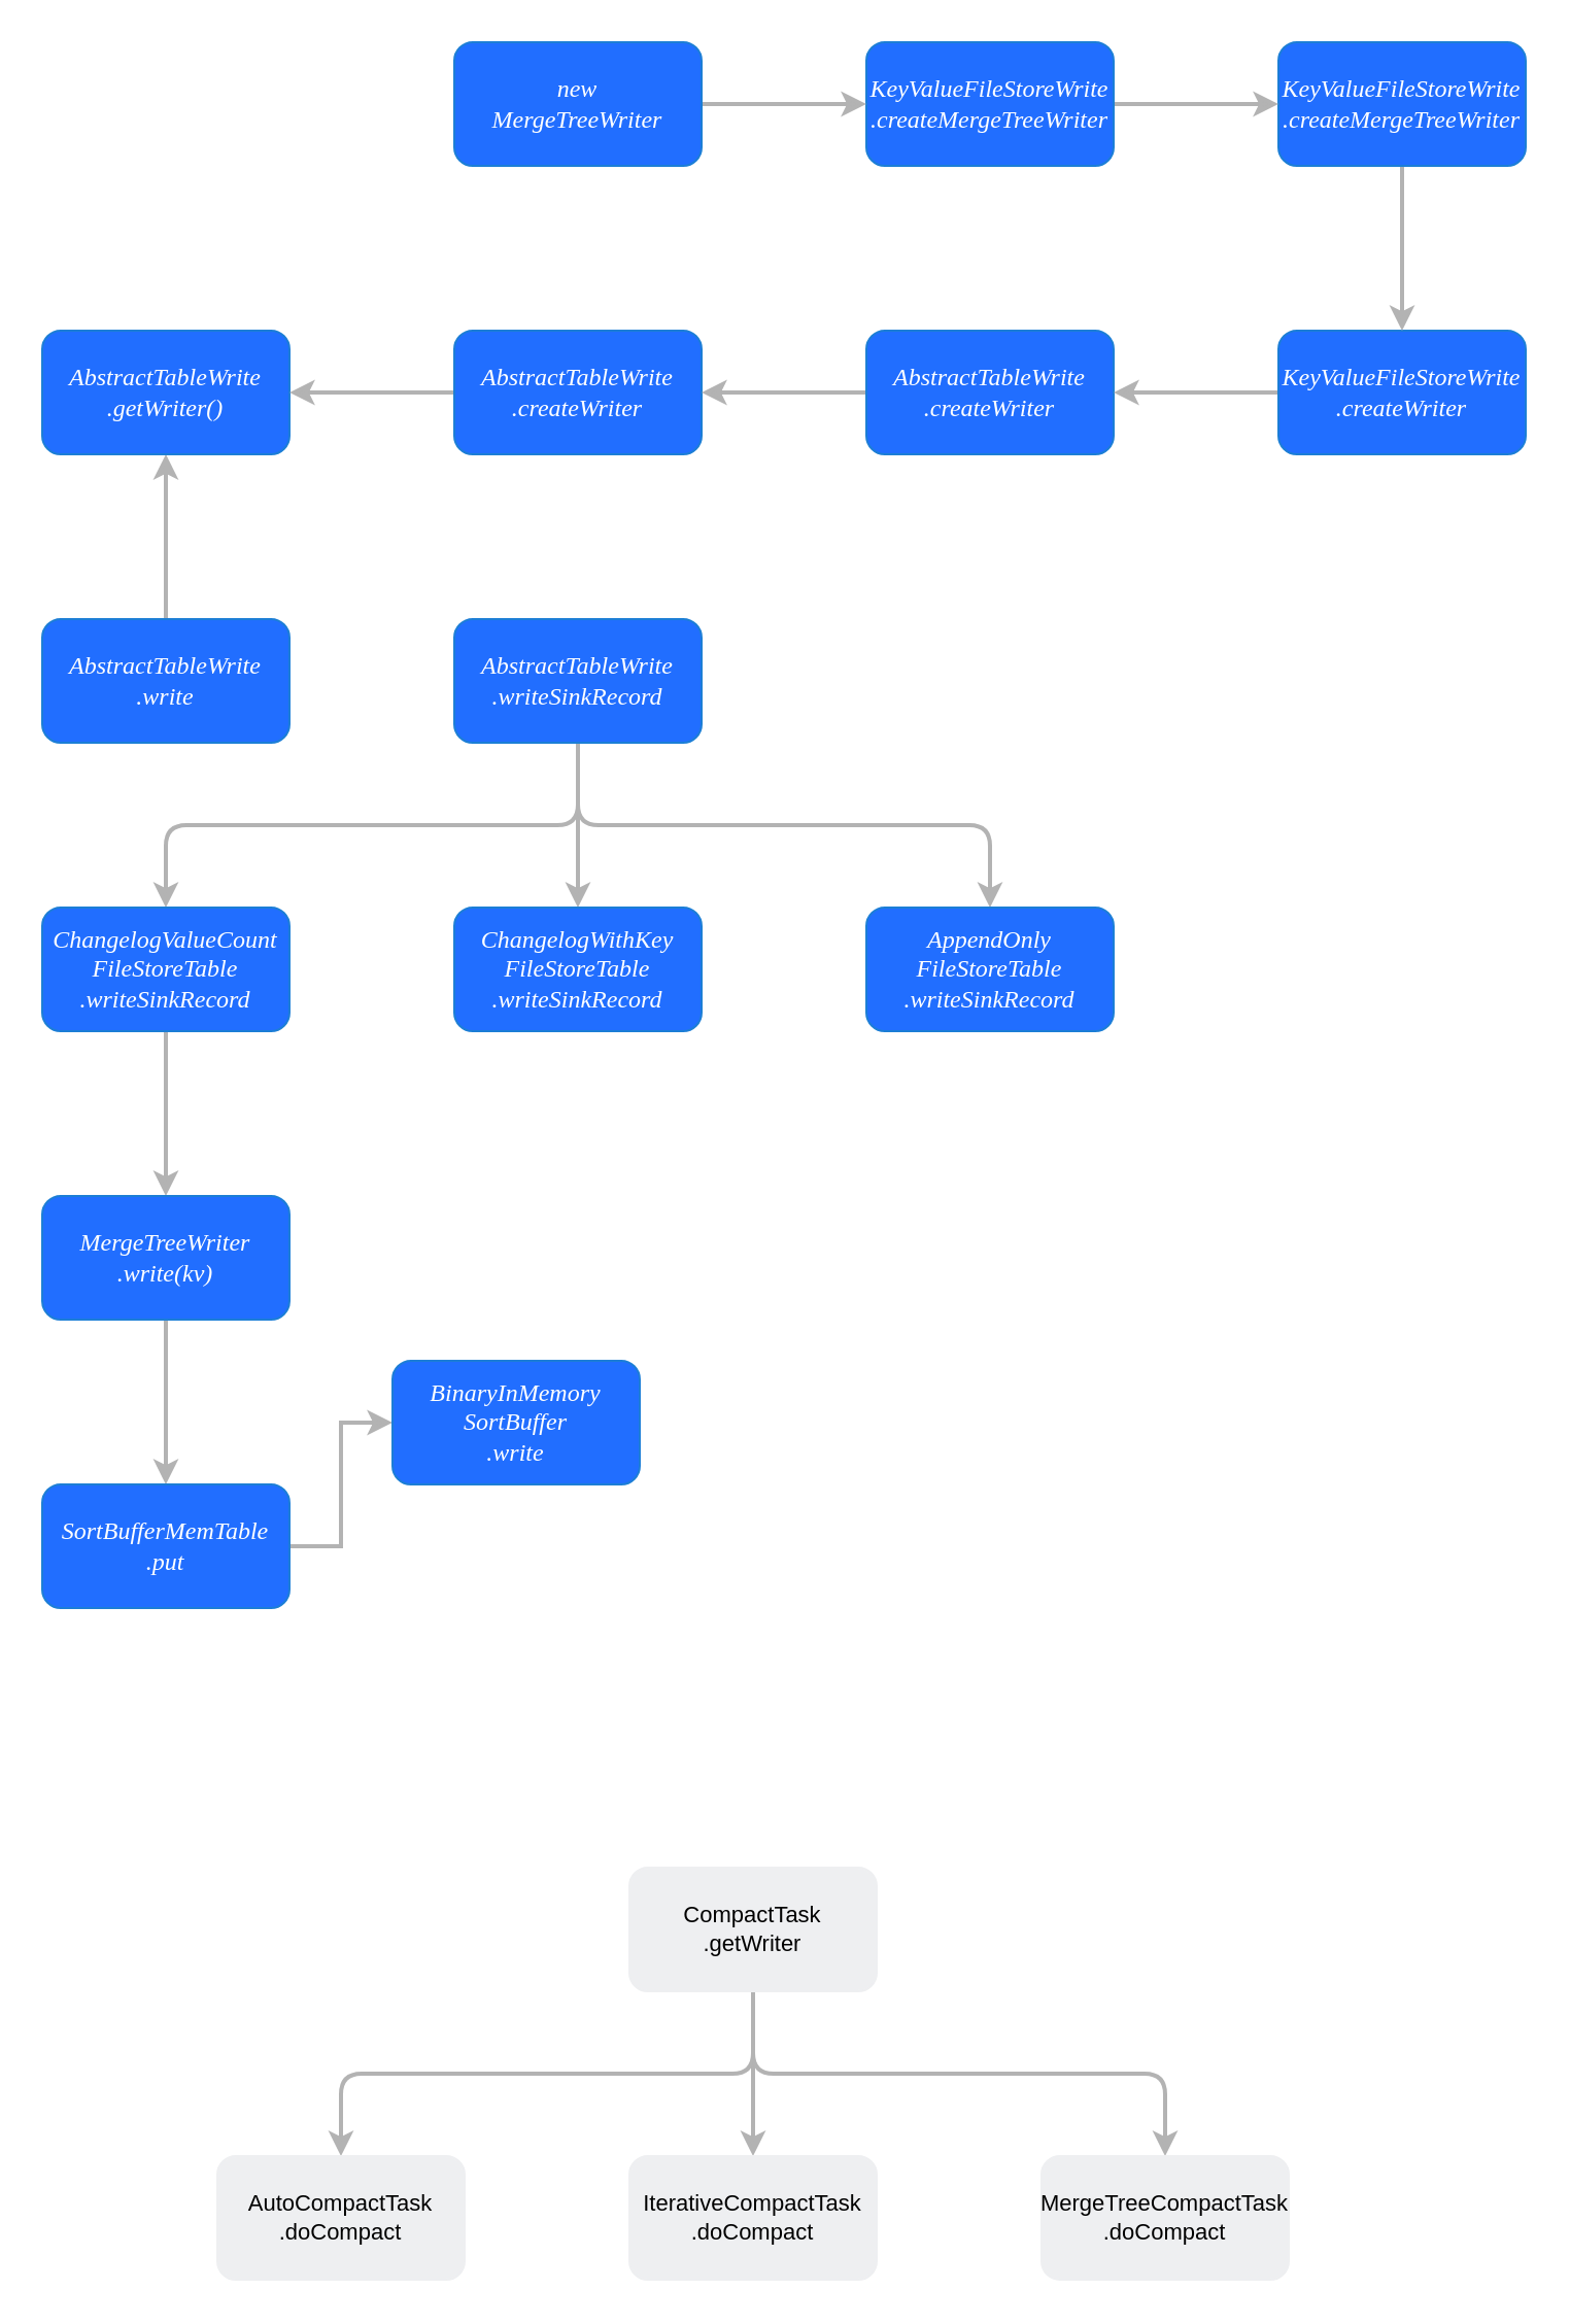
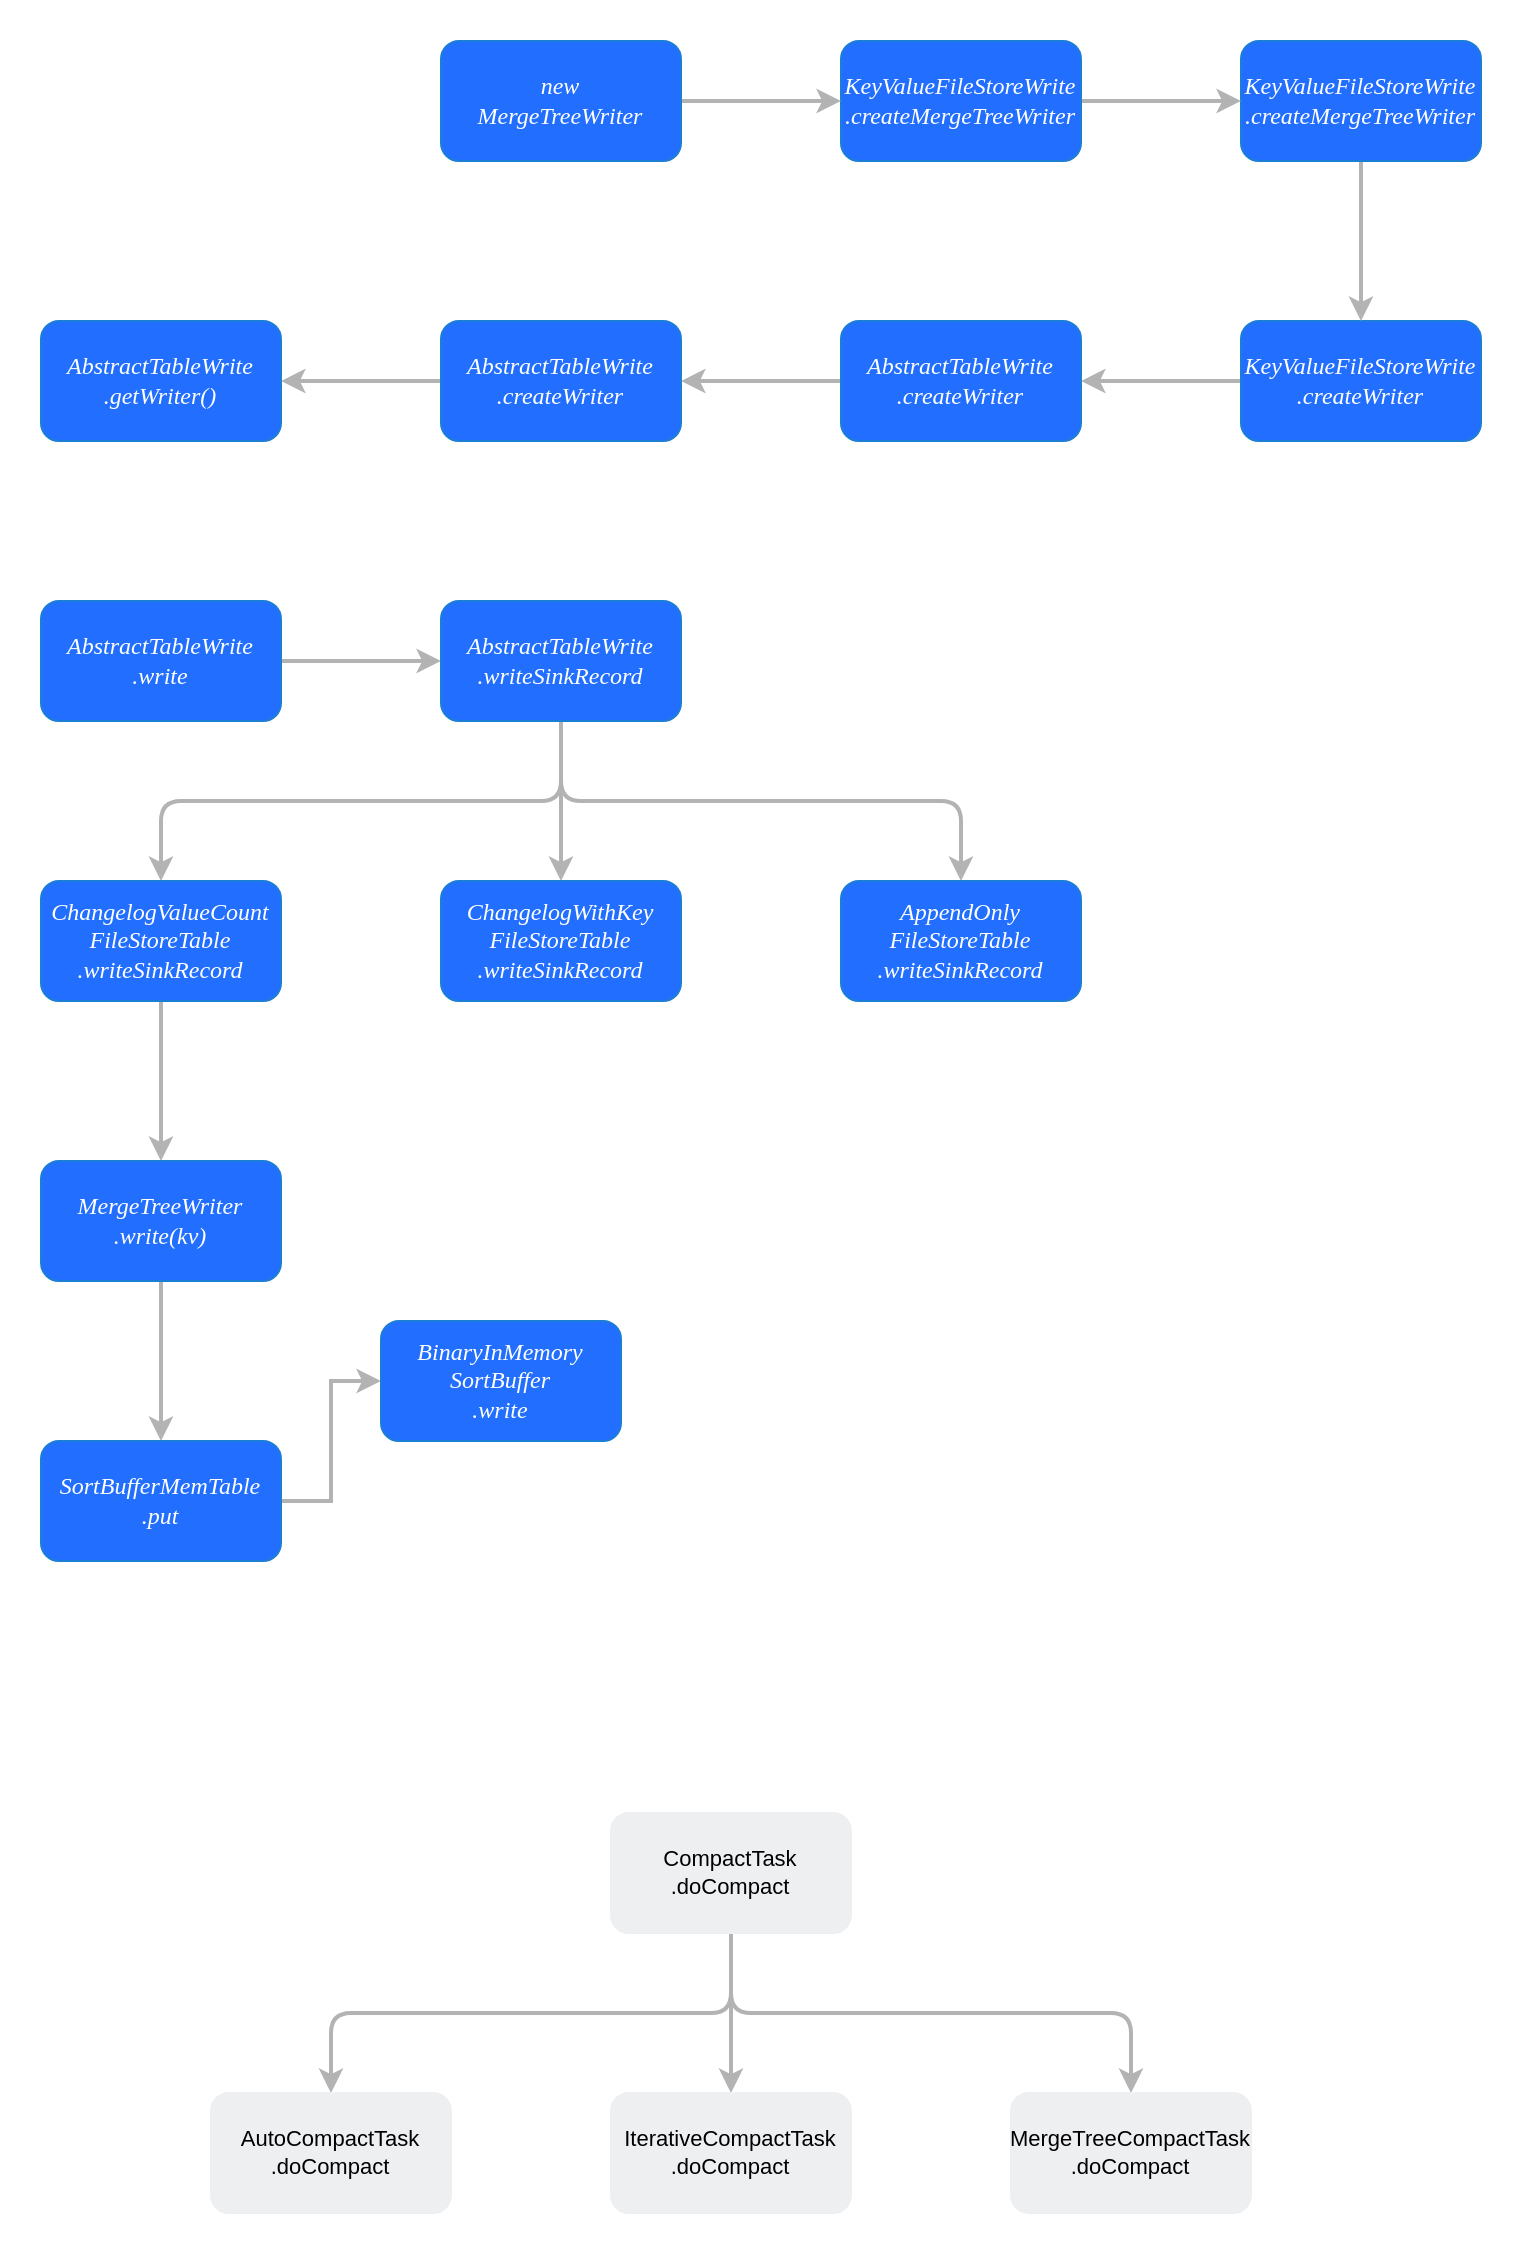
- <mxCell id="2" value="" style="edgeStyle=orthogonalEdgeStyle;rounded=0;orthogonalLoop=1;jettySize=auto;html=1;strokeColor=#B3B3B3;strokeWidth=2;" edge="1" parent="1" source="3" target="4"><mxGeometry relative="1" as="geometry" /></mxCell>
+ <mxCell id="2" value="" style="edgeStyle=orthogonalEdgeStyle;rounded=0;orthogonalLoop=1;jettySize=auto;html=1;strokeColor=#B3B3B3;strokeWidth=2;" edge="1" parent="1" source="3" target="20"><mxGeometry relative="1" as="geometry" /></mxCell>
- <mxCell id="32" value="&lt;font&gt;CompactTask&lt;br&gt;.getWriter&lt;br&gt;&lt;/font&gt;" style="rounded=1;whiteSpace=wrap;html=1;strokeColor=#EEEFF1;fontFamily=Helvetica;fontSize=11;fontColor=#000000;fillColor=#EEEFF1;" vertex="1" parent="1"><mxGeometry x="305" y="906" width="120" height="60" as="geometry" /></mxCell>
+ <mxCell id="32" value="&lt;font&gt;CompactTask&lt;br&gt;.doCompact&lt;br&gt;&lt;/font&gt;" style="rounded=1;whiteSpace=wrap;html=1;strokeColor=#EEEFF1;fontFamily=Helvetica;fontSize=11;fontColor=#000000;fillColor=#EEEFF1;" vertex="1" parent="1"><mxGeometry x="305" y="906" width="120" height="60" as="geometry" /></mxCell>
